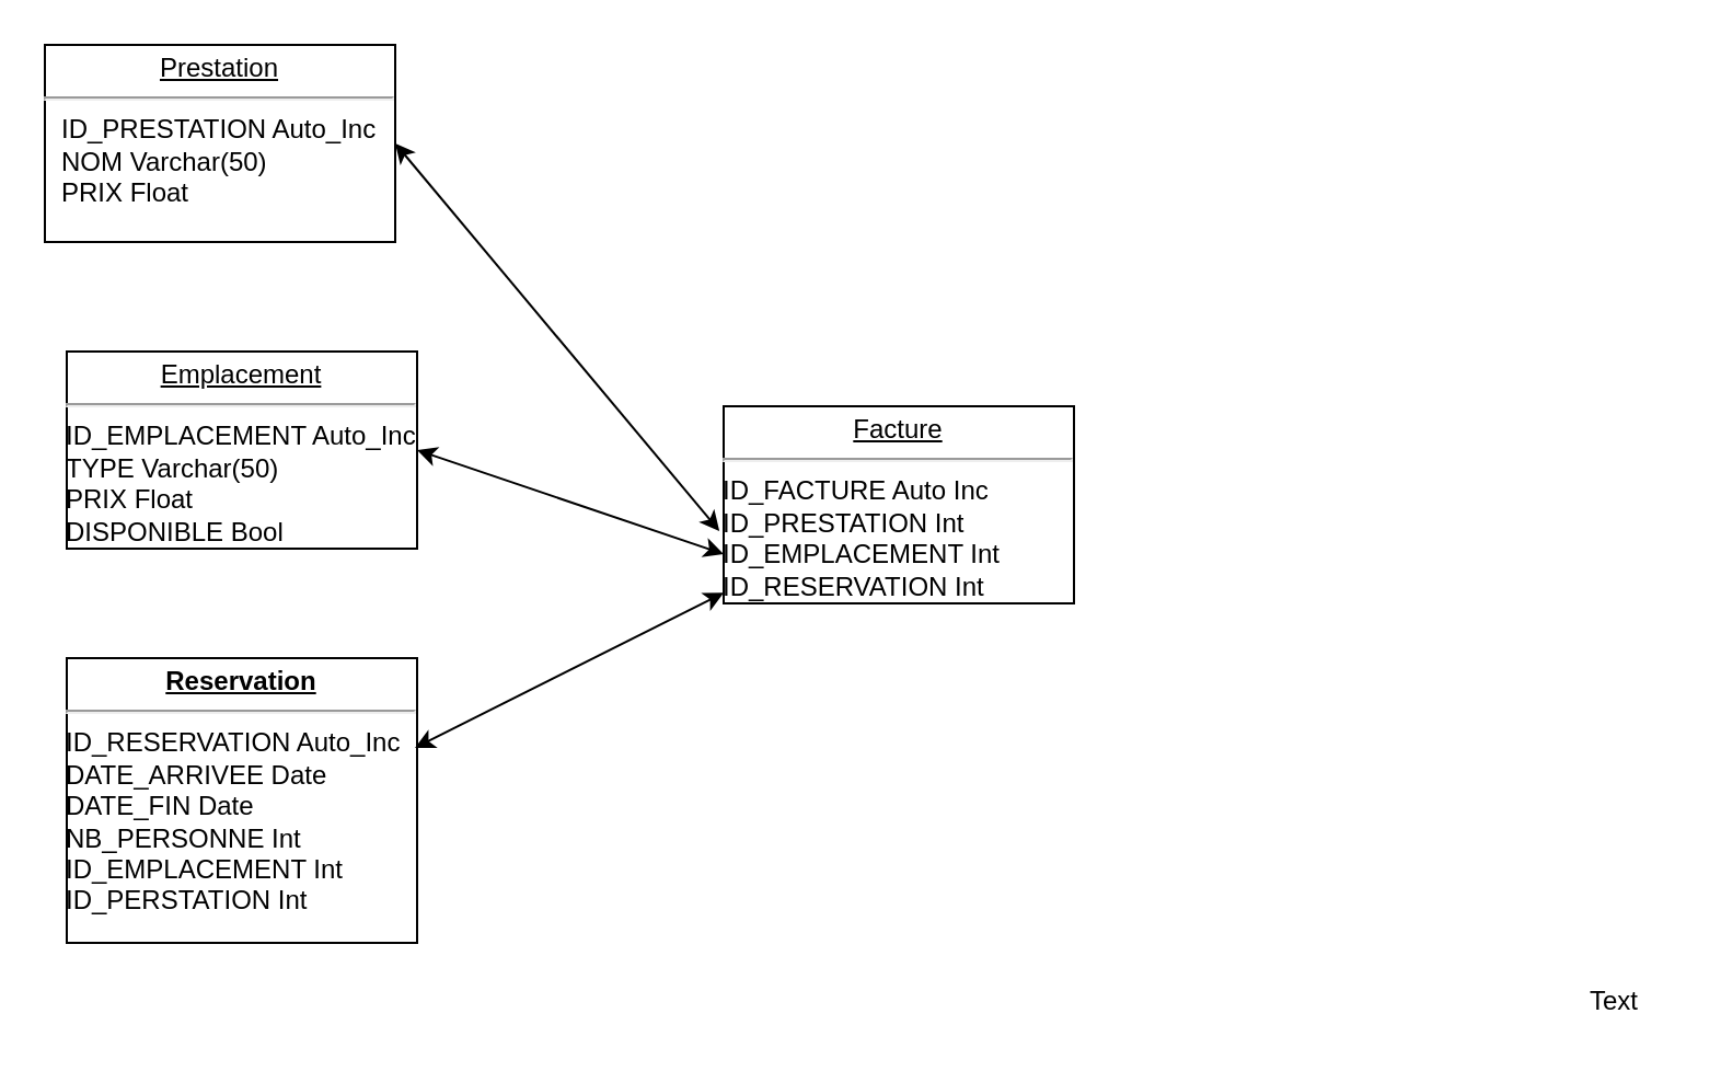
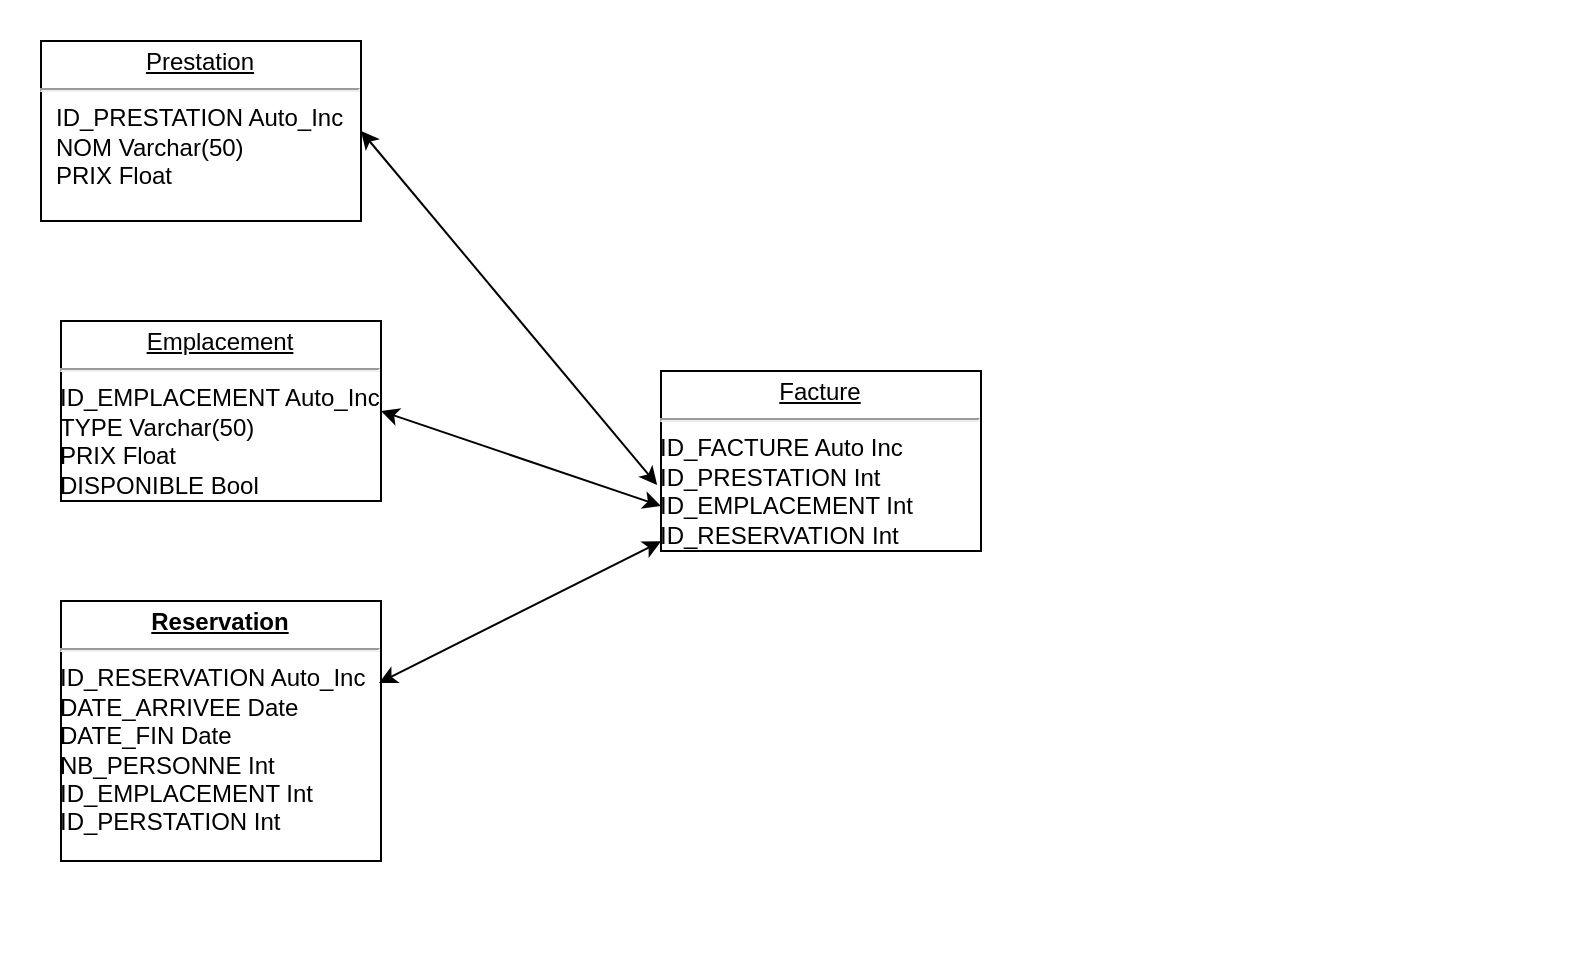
- <mxCell id="6" value="Text" style="text;html=1;resizable=0;points=[];autosize=1;align=left;verticalAlign=top;spacingTop=-4;" vertex="1" parent="1"><mxGeometry x="724" y="447" width="40" height="20" as="geometry" /></mxCell>
